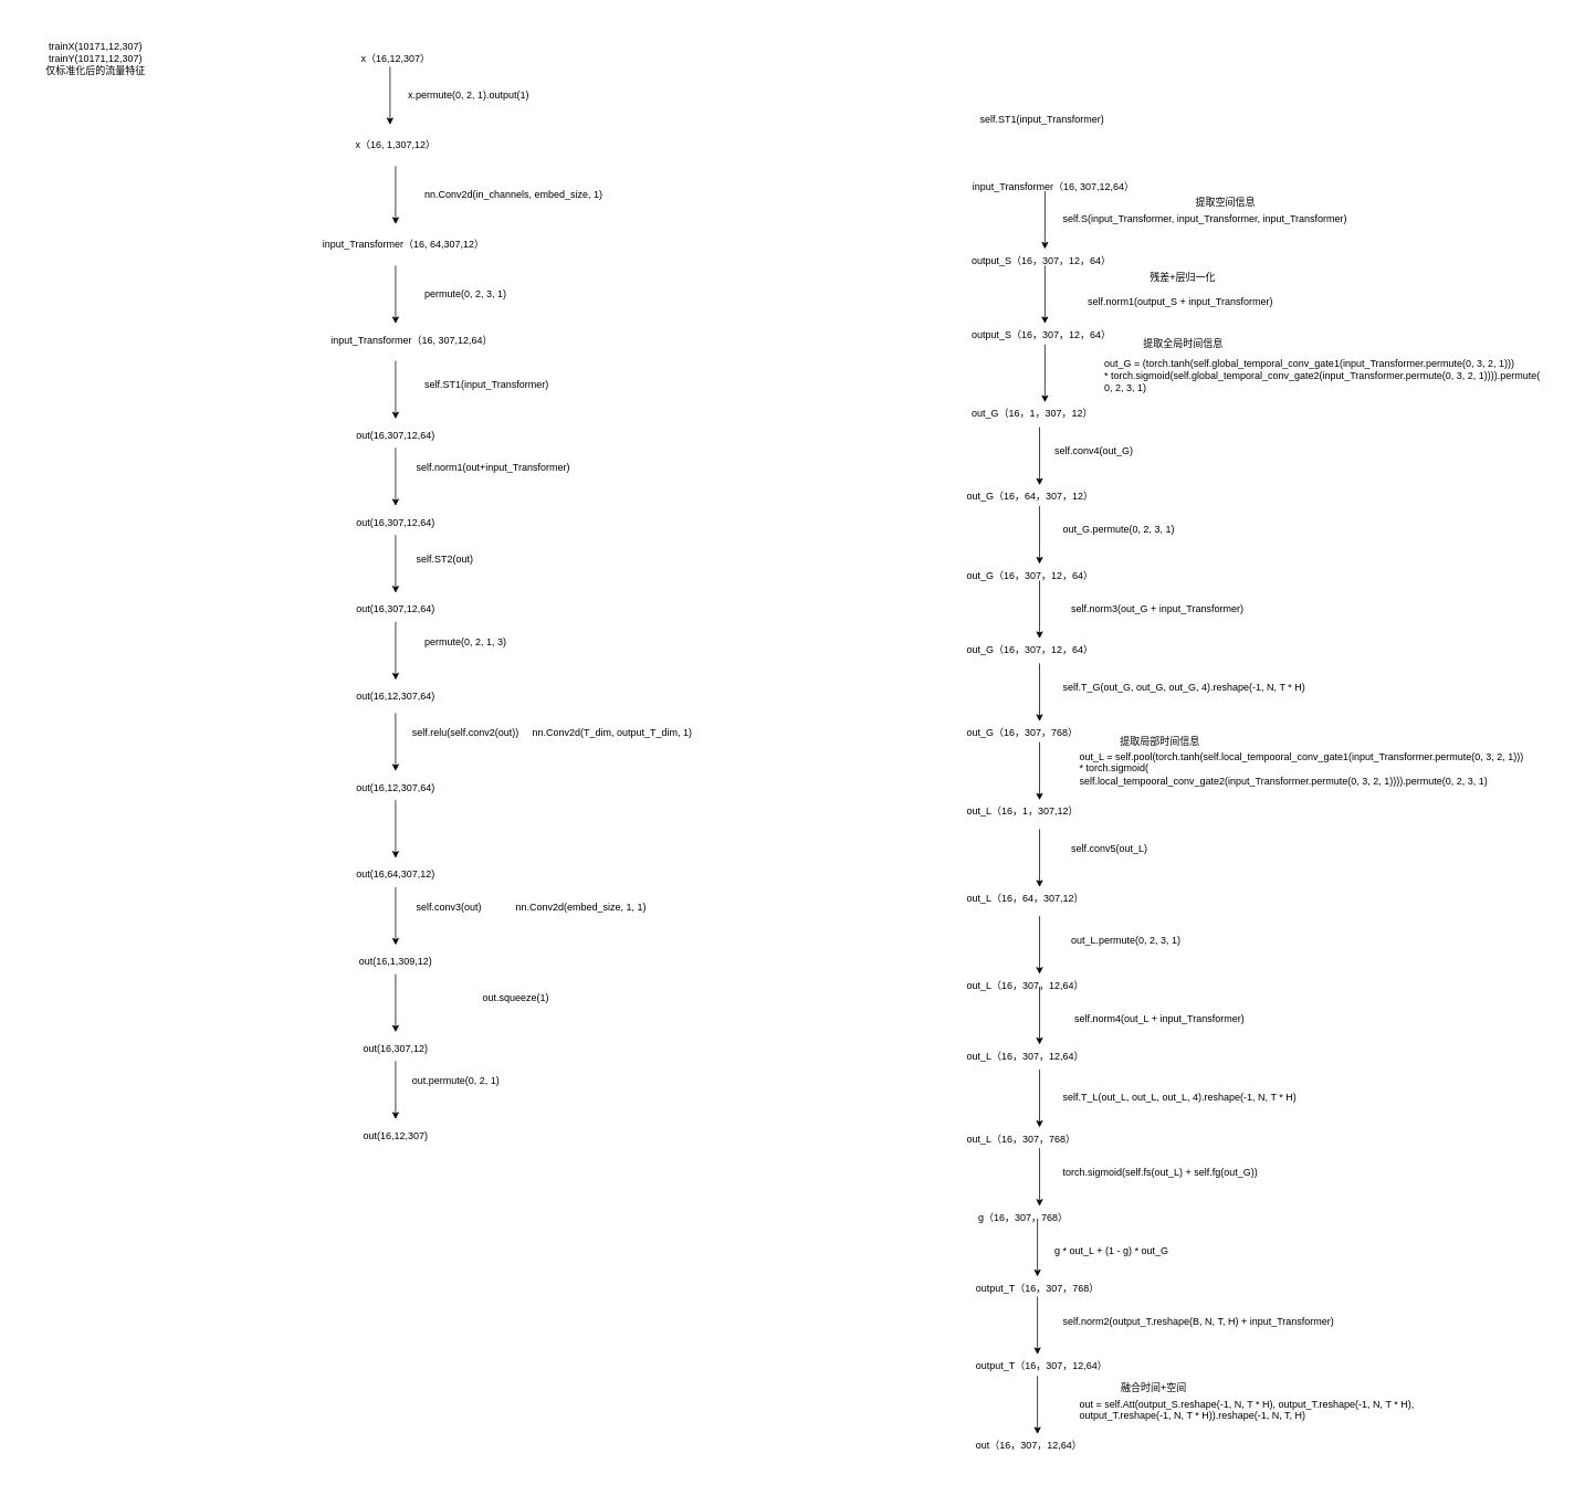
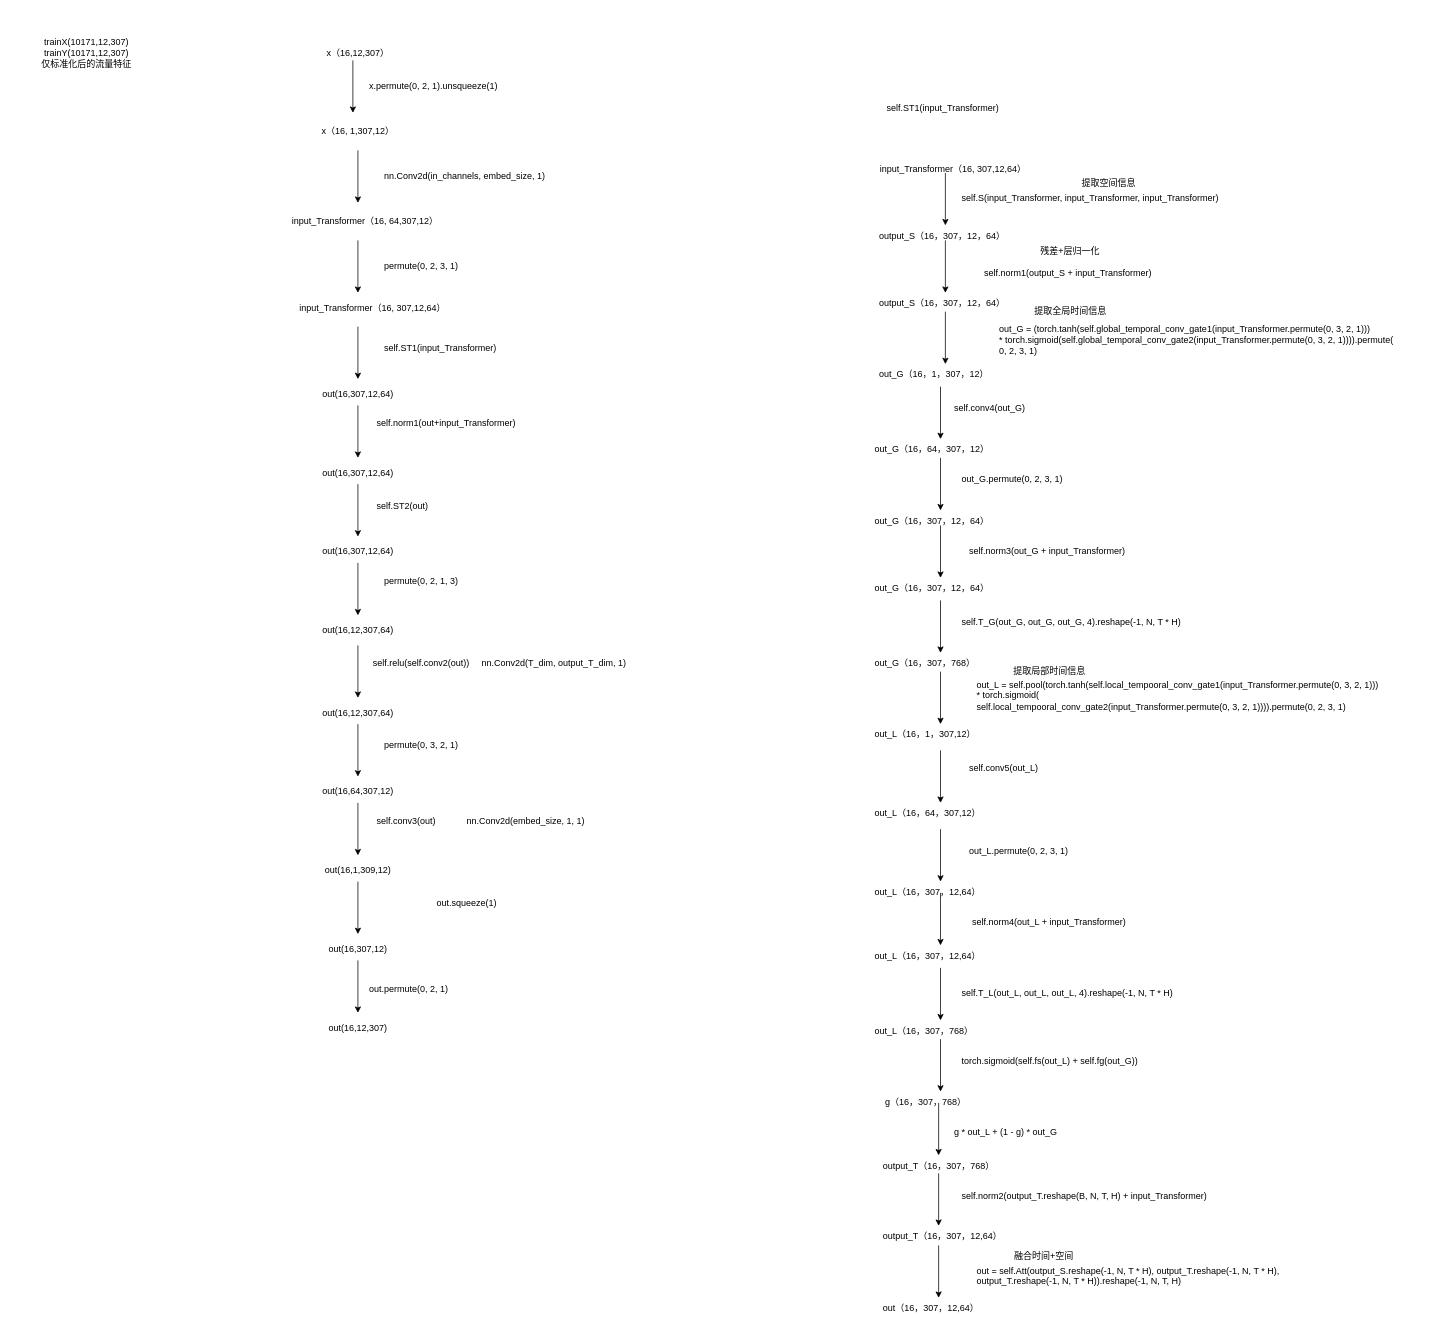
- <mxCell id="5" value="x.permute(0, 2, 1).output(1)" style="text;whiteSpace=wrap;html=1;" parent="1" vertex="1"><mxGeometry x="490" y="100" width="200" height="40" as="geometry" /></mxCell>
+ <mxCell id="5" value="x.permute(0, 2, 1).unsqueeze(1)" style="text;whiteSpace=wrap;html=1;" parent="1" vertex="1"><mxGeometry x="490" y="100" width="200" height="40" as="geometry" /></mxCell>
+ <mxCell id="28" value="permute(0, 3, 2, 1)" style="text;whiteSpace=wrap;html=1;" parent="1" vertex="1"><mxGeometry x="510" y="979" width="130" height="40" as="geometry" /></mxCell>
- <mxCell id="37" value="out.permute(0, 2, 1)" style="text;whiteSpace=wrap;html=1;" parent="1" vertex="1"><mxGeometry x="495" y="1290" width="140" height="40" as="geometry" /></mxCell>
+ <mxCell id="37" value="out.permute(0, 2, 1)" style="text;whiteSpace=wrap;html=1;" parent="1" vertex="1"><mxGeometry x="490" y="1305" width="140" height="40" as="geometry" /></mxCell>
